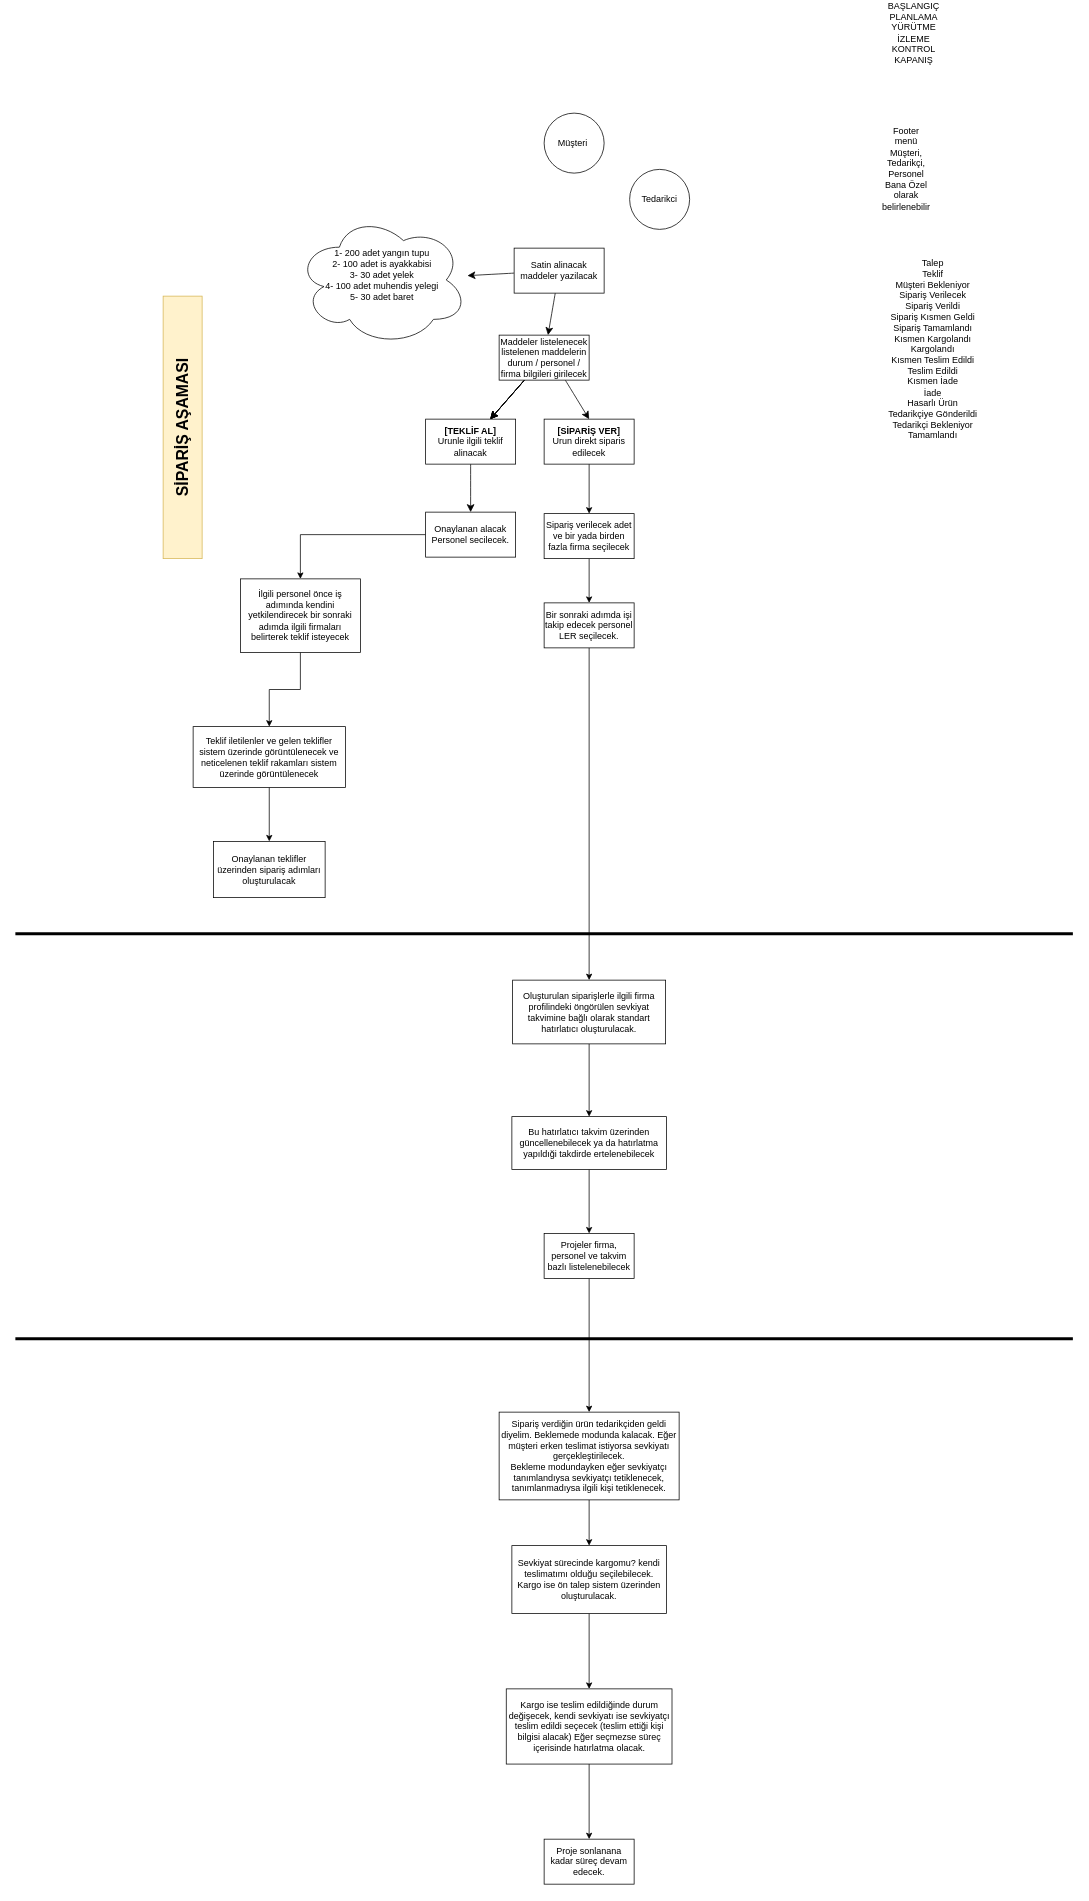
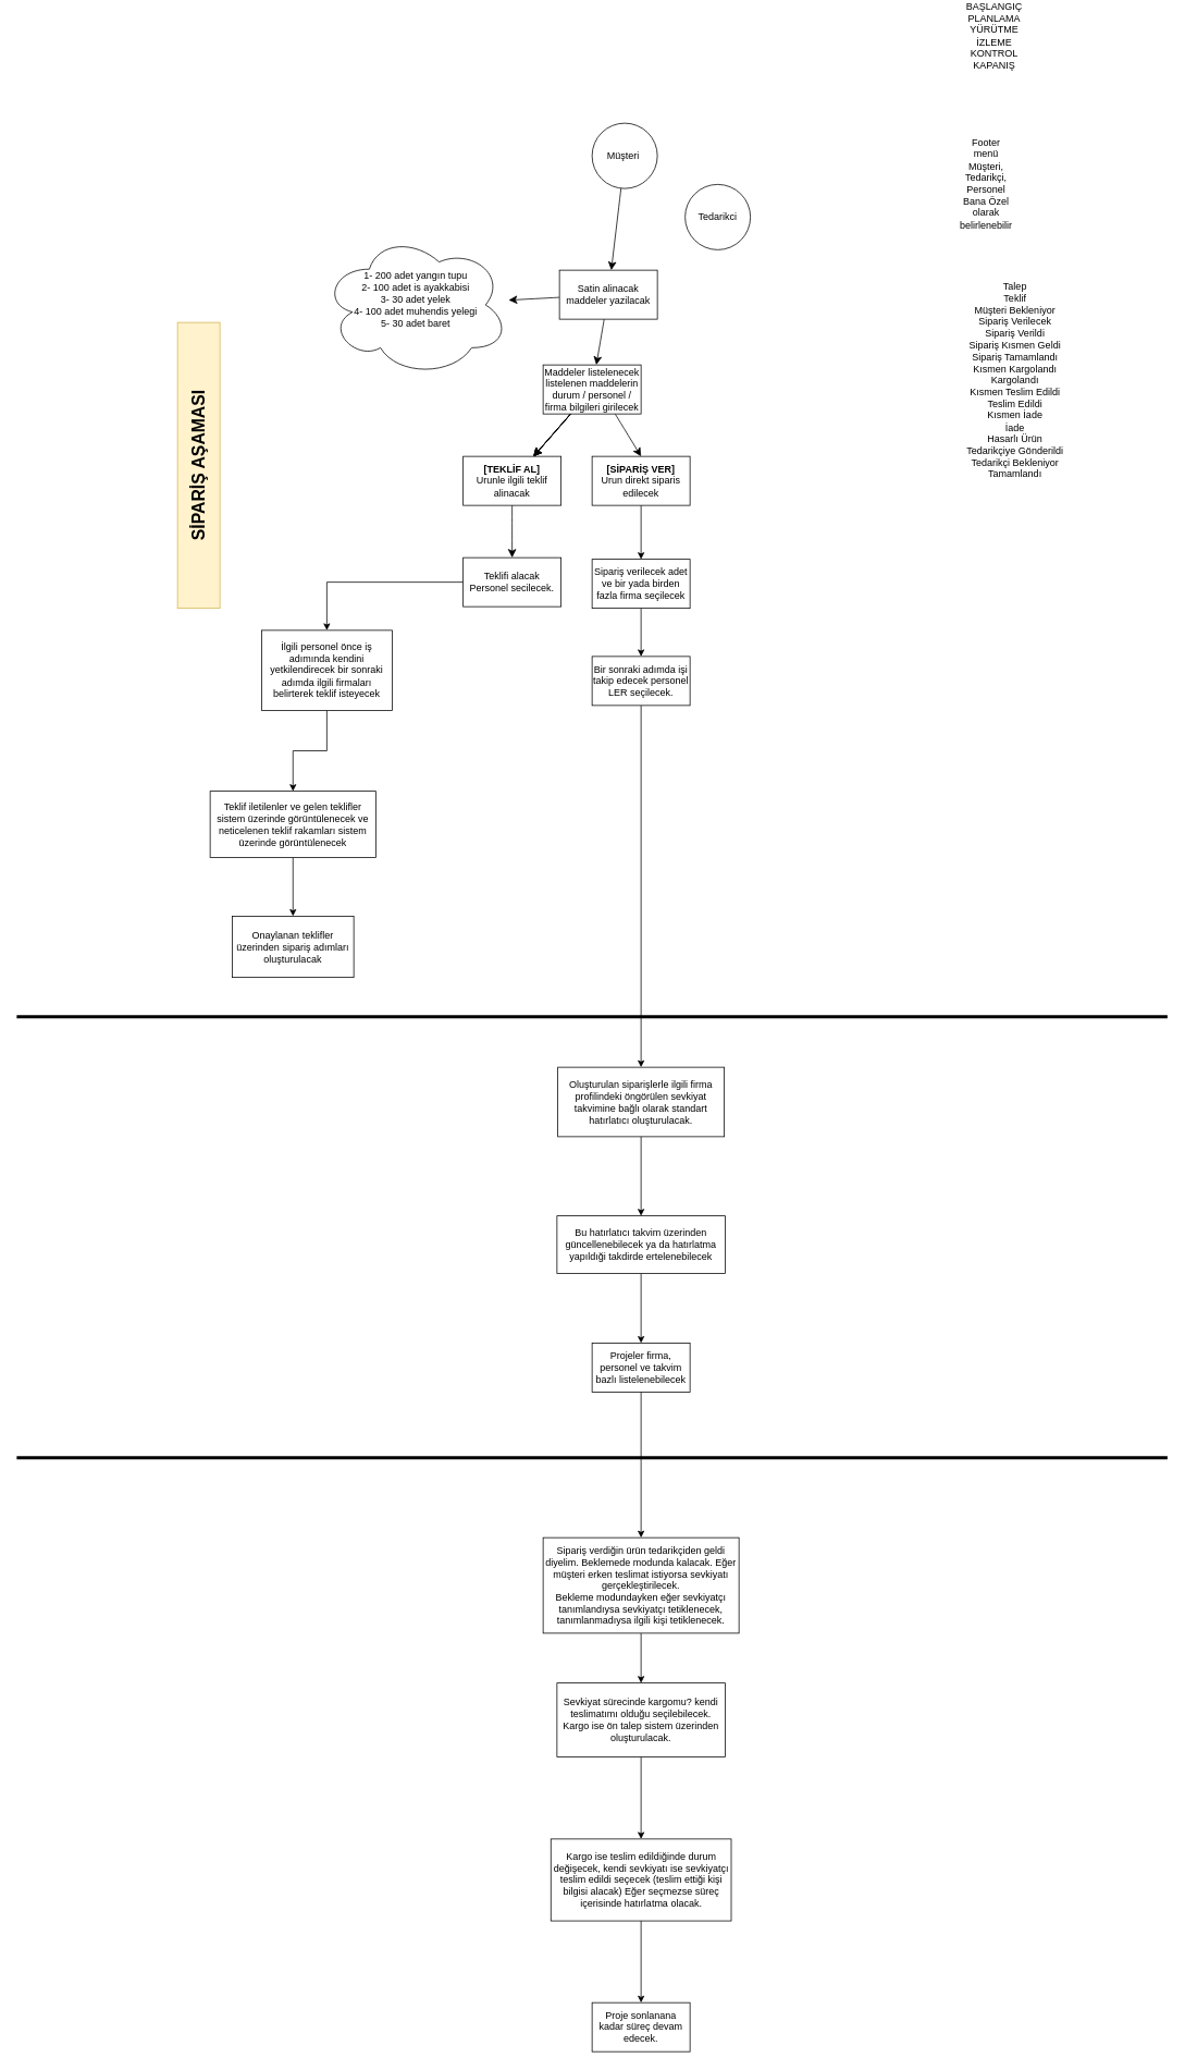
+ <mxCell id="2" value="" style="edgeStyle=none;curved=1;rounded=0;orthogonalLoop=1;jettySize=auto;html=1;fontSize=12;startSize=8;endSize=8;" parent="1" source="3" target="7" edge="1"><mxGeometry relative="1" as="geometry" /></mxCell>
- <mxCell id="21" value="Onaylanan alacak Personel secilecek." style="whiteSpace=wrap;html=1;" parent="1" vertex="1"><mxGeometry x="567" y="674" width="120" height="60" as="geometry" /></mxCell>
+ <mxCell id="21" value="Teklifi alacak Personel secilecek." style="whiteSpace=wrap;html=1;" parent="1" vertex="1"><mxGeometry x="567" y="674" width="120" height="60" as="geometry" /></mxCell>
